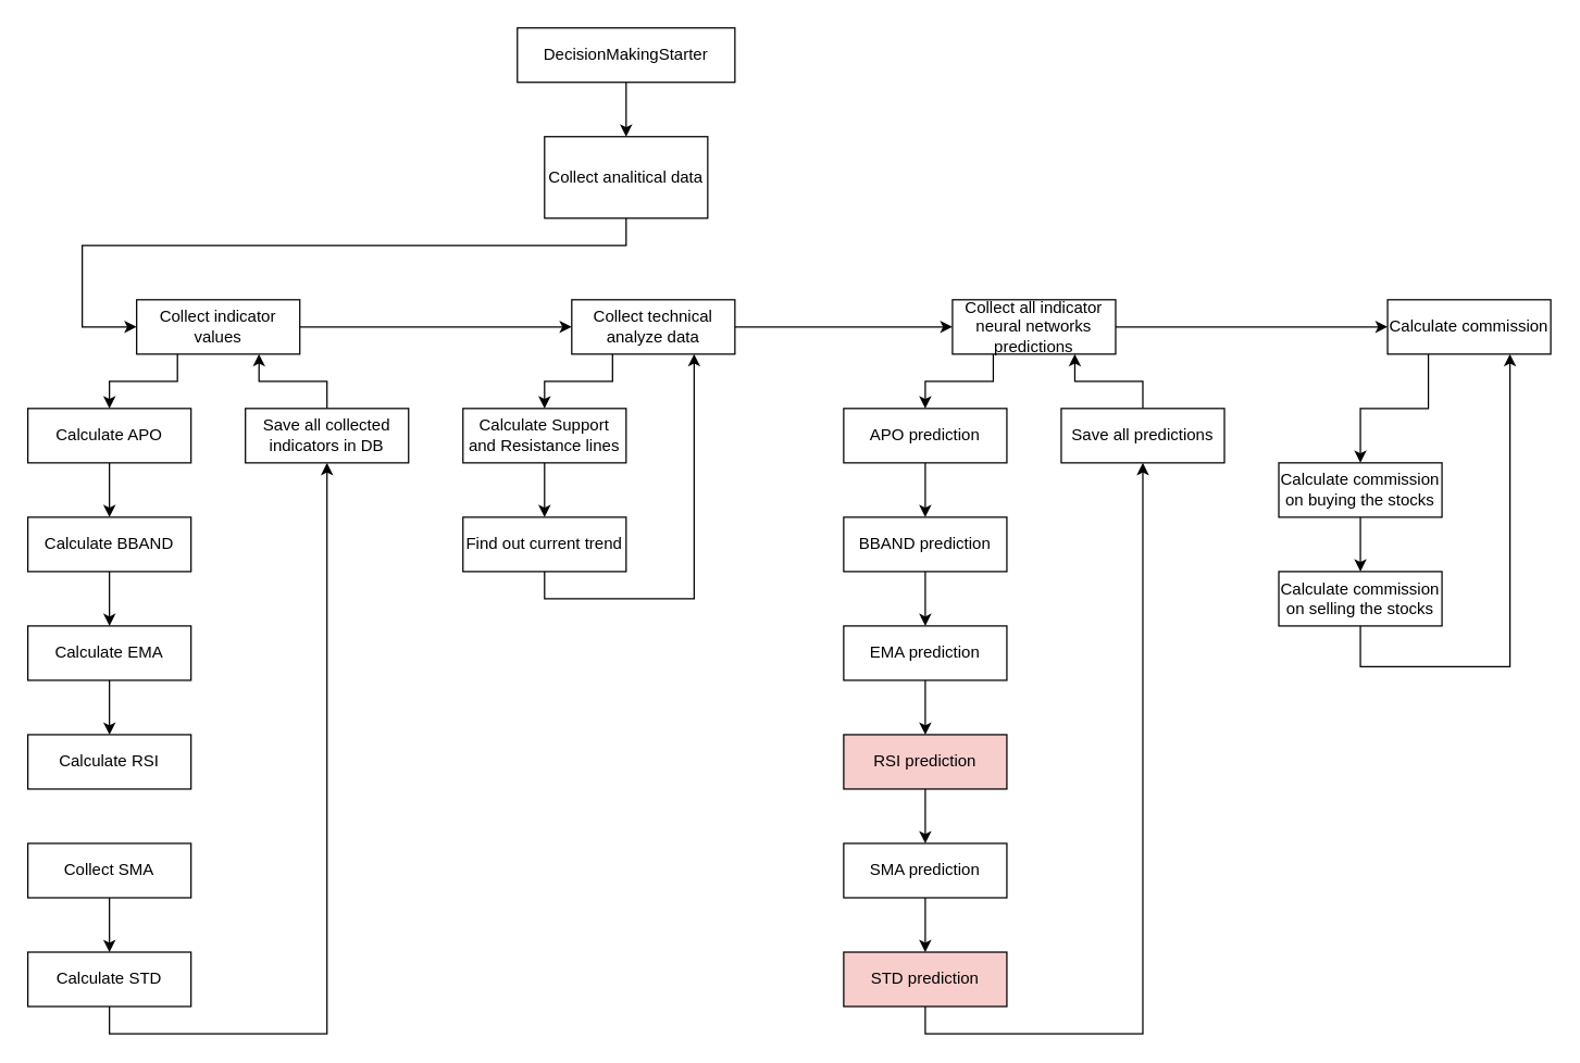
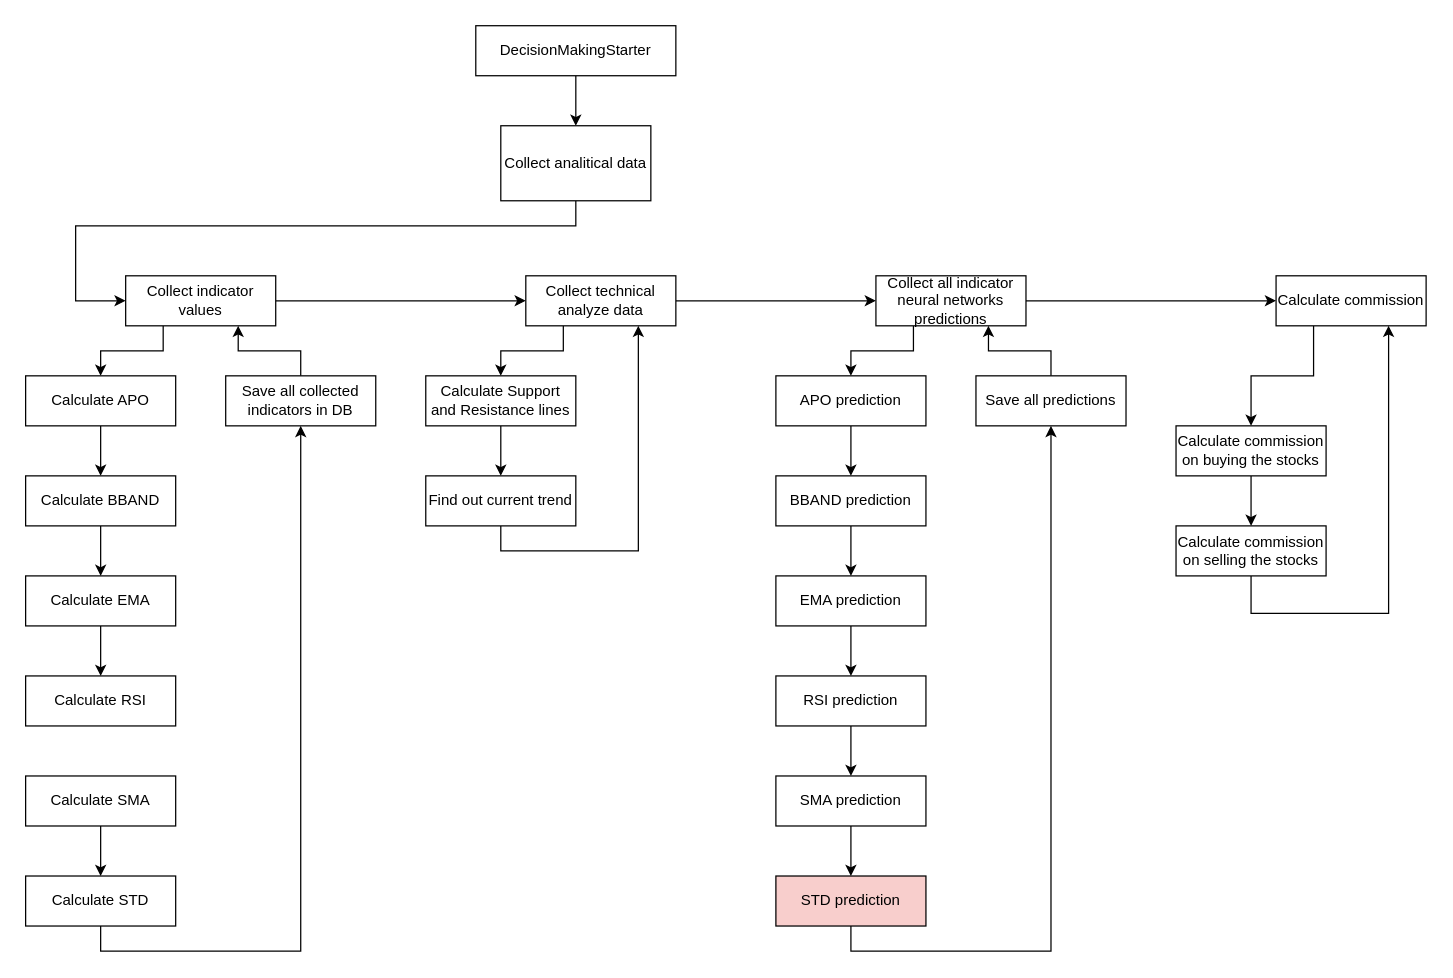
- <mxCell id="39" value="RSI prediction" style="rounded=0;whiteSpace=wrap;html=1;fillColor=#f8cecc;" parent="1" vertex="1"><mxGeometry x="620" y="540" width="120" height="40" as="geometry" /></mxCell>
+ <mxCell id="39" value="RSI prediction" style="rounded=0;whiteSpace=wrap;html=1;" parent="1" vertex="1"><mxGeometry x="620" y="540" width="120" height="40" as="geometry" /></mxCell>
- <mxCell id="17" value="Collect SMA" style="rounded=0;whiteSpace=wrap;html=1;" parent="1" vertex="1"><mxGeometry x="20" y="620" width="120" height="40" as="geometry" /></mxCell>
+ <mxCell id="17" value="Calculate SMA" style="rounded=0;whiteSpace=wrap;html=1;" parent="1" vertex="1"><mxGeometry x="20" y="620" width="120" height="40" as="geometry" /></mxCell>
